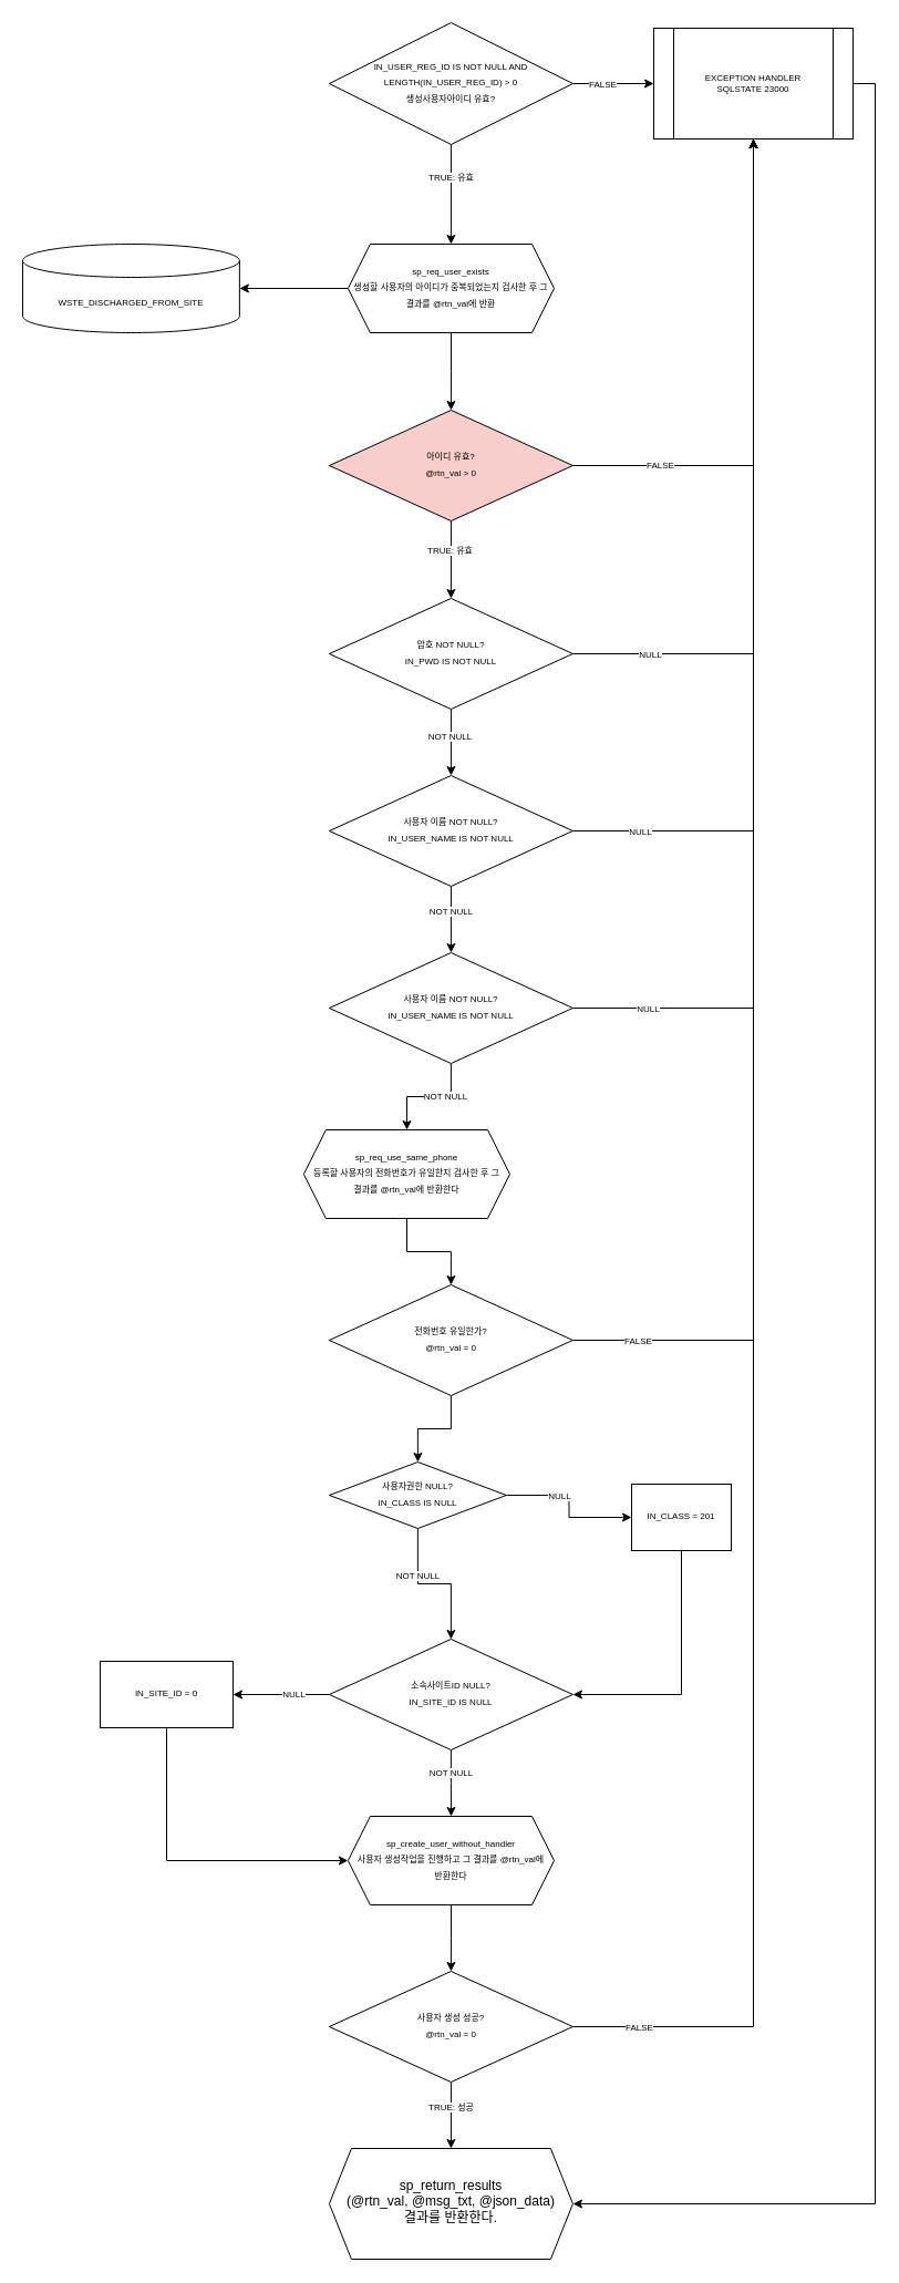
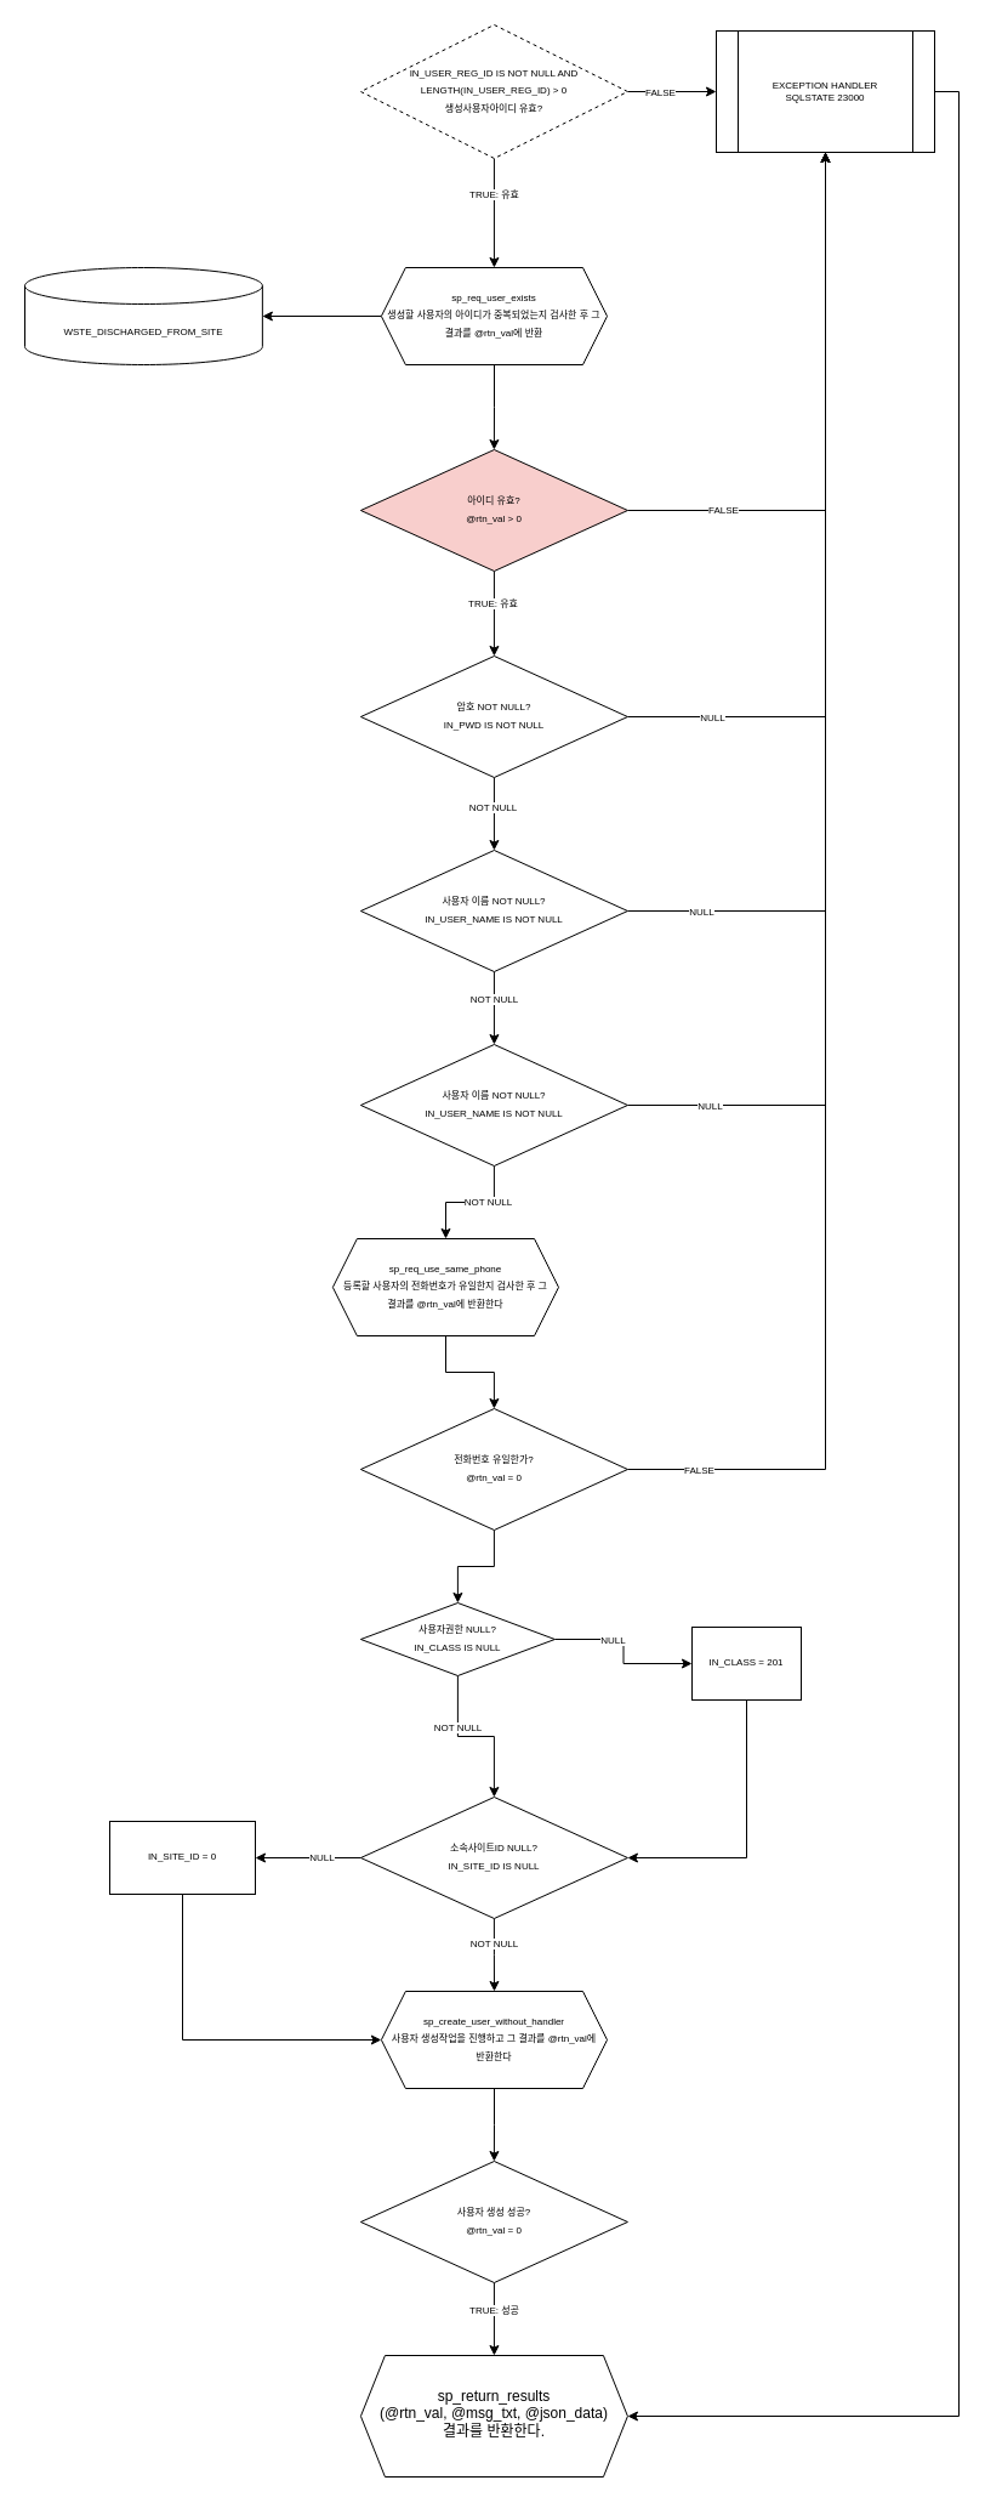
- <mxCell id="23" value="&lt;font style=&quot;font-size: 8px&quot;&gt;IN_USER_REG_ID IS NOT NULL AND LENGTH(IN_USER_REG_ID) &amp;gt; 0&lt;br&gt;생성사용자아이디 유효?&lt;br&gt;&lt;/font&gt;" style="rhombus;whiteSpace=wrap;html=1;shadow=0;strokeWidth=1;spacing=6;spacingTop=-4;" vertex="1" parent="1"><mxGeometry x="296.93" y="20" width="220" height="110" as="geometry" /></mxCell>
+ <mxCell id="23" value="&lt;font style=&quot;font-size: 8px&quot;&gt;IN_USER_REG_ID IS NOT NULL AND LENGTH(IN_USER_REG_ID) &amp;gt; 0&lt;br&gt;생성사용자아이디 유효?&lt;br&gt;&lt;/font&gt;" style="rhombus;whiteSpace=wrap;html=1;shadow=0;strokeWidth=1;spacing=6;spacingTop=-4;dashed=1;" vertex="1" parent="1"><mxGeometry x="296.93" y="20" width="220" height="110" as="geometry" /></mxCell>
- <mxCell id="56" style="edgeStyle=orthogonalEdgeStyle;rounded=0;orthogonalLoop=1;jettySize=auto;html=1;fontSize=8;" edge="1" parent="1" source="60" target="19"><mxGeometry relative="1" as="geometry" /></mxCell>
- <mxCell id="57" value="FALSE" style="edgeLabel;html=1;align=center;verticalAlign=middle;resizable=0;points=[];fontSize=8;" vertex="1" connectable="0" parent="56"><mxGeometry x="-0.936" relative="1" as="geometry"><mxPoint as="offset" /></mxGeometry></mxCell>
